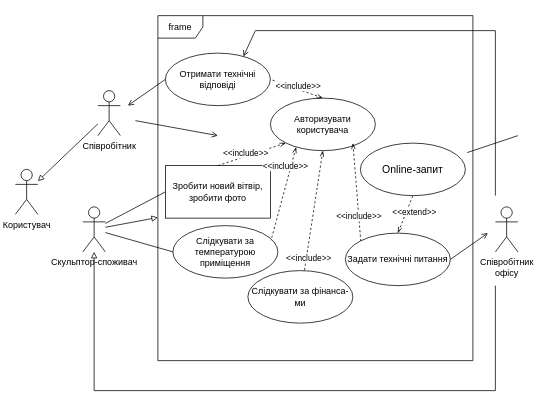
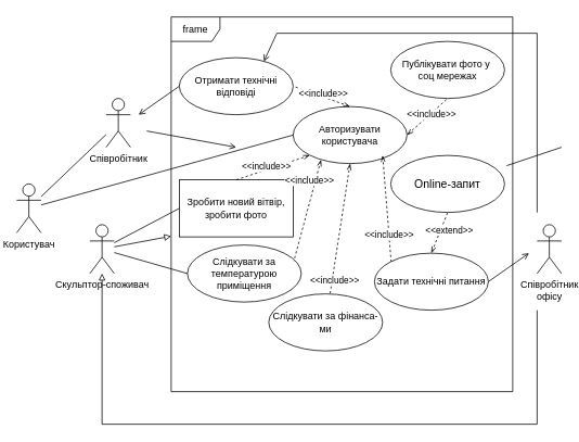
+ <mxCell id="31" value="Публікувати фото у&amp;nbsp;&lt;br&gt;соц мережах" style="ellipse;whiteSpace=wrap;html=1;" parent="1" vertex="1"><mxGeometry x="480" y="50" width="140" height="70" as="geometry" /></mxCell>
+ <mxCell id="32" value="&amp;lt;&amp;lt;include&amp;gt;&amp;gt;" style="endArrow=none;dashed=1;html=1;rounded=0;entryX=0.5;entryY=1;entryDx=0;entryDy=0;startArrow=openThin;startFill=0;exitX=1;exitY=0.5;exitDx=0;exitDy=0;" parent="1" source="5" target="31" edge="1"><mxGeometry x="0.16" y="-1" width="50" height="50" relative="1" as="geometry"><mxPoint x="440" y="140" as="sourcePoint" /><mxPoint x="410" y="75" as="targetPoint" /><mxPoint as="offset" /></mxGeometry></mxCell>
+ <mxCell id="19" value="" style="endArrow=none;html=1;rounded=0;exitX=0;exitY=0.5;exitDx=0;exitDy=0;" parent="1" source="5" edge="1" target="16"><mxGeometry width="50" height="50" relative="1" as="geometry"><mxPoint x="320" y="210" as="sourcePoint" /><mxPoint x="100" y="230" as="targetPoint" /></mxGeometry></mxCell>
- <mxCell id="21" value="" style="endArrow=block;shadow=0;strokeWidth=1;rounded=0;endFill=0;elbow=vertical;" parent="1" edge="1" target="16" source="7"><mxGeometry x="0.5" y="41" relative="1" as="geometry"><mxPoint x="120" y="160" as="sourcePoint" /><mxPoint x="80" y="210" as="targetPoint" /><mxPoint x="-40" y="32" as="offset" /></mxGeometry></mxCell>
+ <mxCell id="21" value="" style="endArrow=none;shadow=0;strokeWidth=1;rounded=0;endFill=0;elbow=vertical;" parent="1" edge="1" target="16" source="7"><mxGeometry x="0.5" y="41" relative="1" as="geometry"><mxPoint x="120" y="160" as="sourcePoint" /><mxPoint x="80" y="210" as="targetPoint" /><mxPoint x="-40" y="32" as="offset" /></mxGeometry></mxCell>
